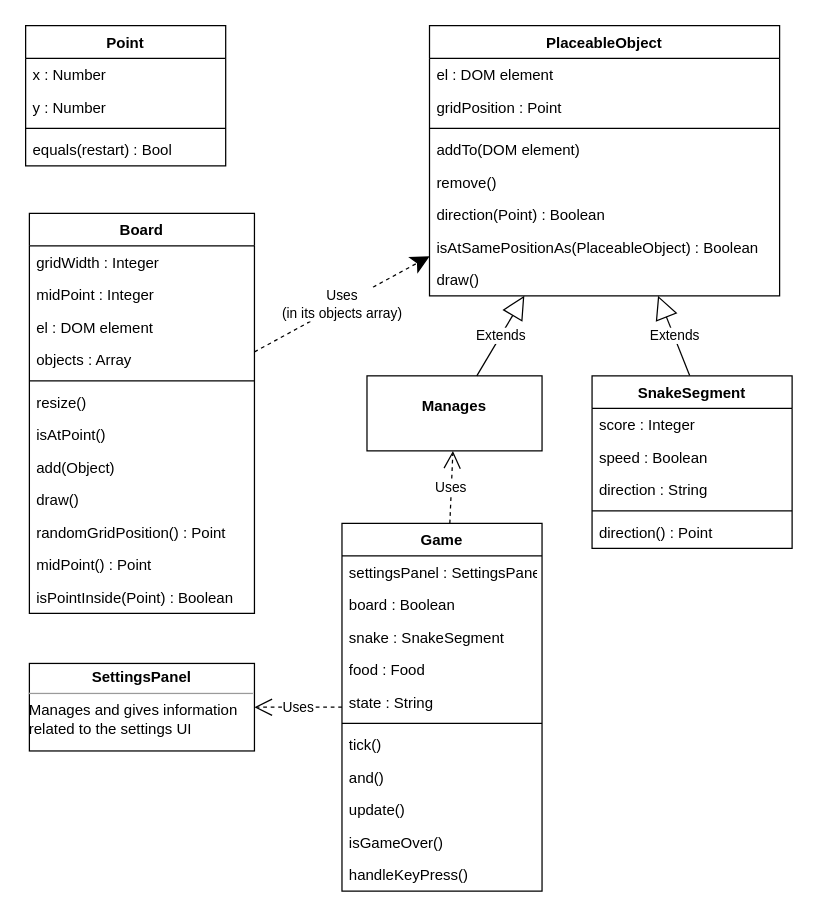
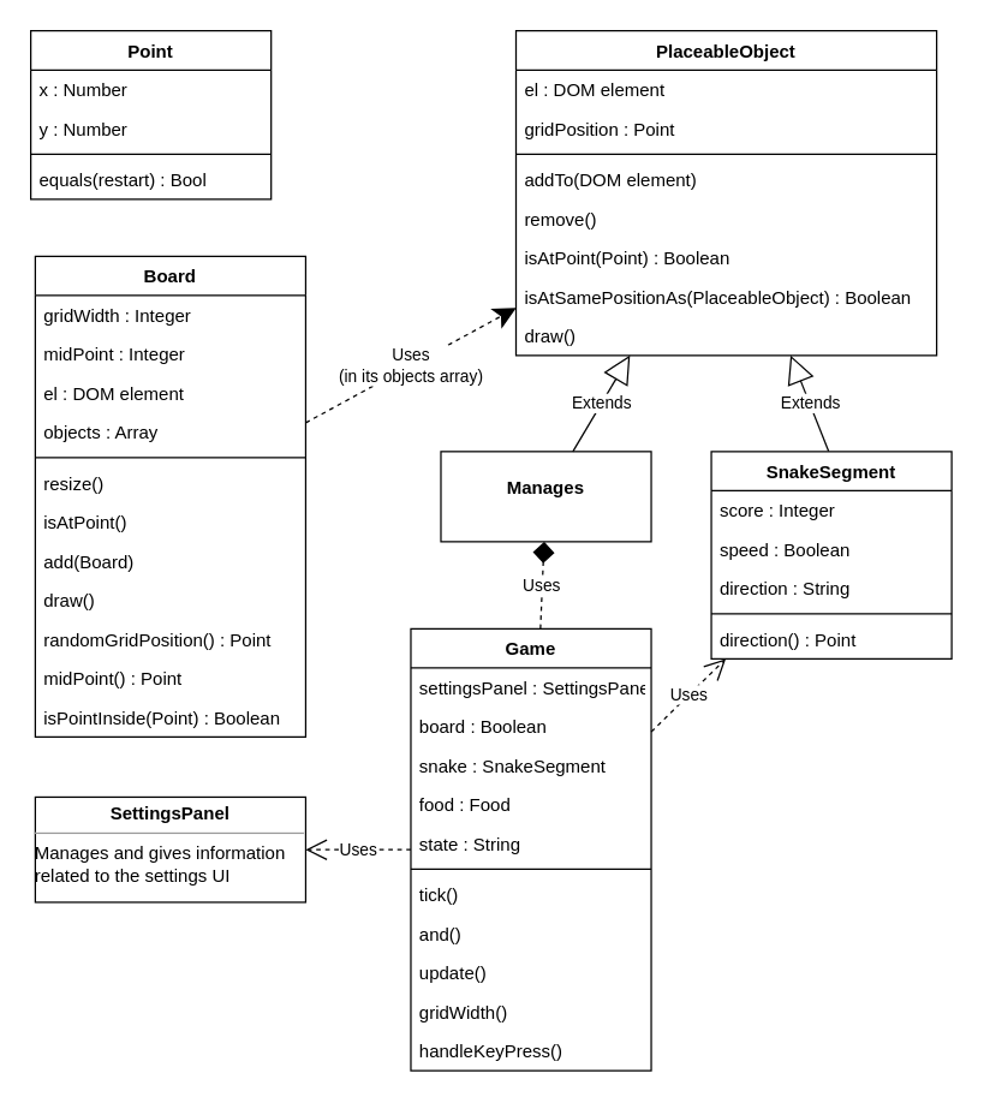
- <mxCell id="26" value="direction(Point) : Boolean" style="text;strokeColor=none;fillColor=none;align=left;verticalAlign=top;spacingLeft=4;spacingRight=4;overflow=hidden;rotatable=0;points=[[0,0.5],[1,0.5]];portConstraint=eastwest;" vertex="1" parent="20"><mxGeometry y="138" width="280" height="26" as="geometry" /></mxCell>
+ <mxCell id="26" value="isAtPoint(Point) : Boolean" style="text;strokeColor=none;fillColor=none;align=left;verticalAlign=top;spacingLeft=4;spacingRight=4;overflow=hidden;rotatable=0;points=[[0,0.5],[1,0.5]];portConstraint=eastwest;" vertex="1" parent="20"><mxGeometry y="138" width="280" height="26" as="geometry" /></mxCell>
- <mxCell id="52" value="Uses " style="endArrow=open;endSize=12;dashed=1;html=1;" edge="1" parent="1" source="40" target="30"><mxGeometry width="160" relative="1" as="geometry"><mxPoint x="253" y="456.435" as="sourcePoint" /><mxPoint x="393" y="380.002" as="targetPoint" /></mxGeometry></mxCell>
+ <mxCell id="52" value="Uses " style="endArrow=diamond;endSize=12;dashed=1;html=1;" edge="1" parent="1" source="40" target="30"><mxGeometry width="160" relative="1" as="geometry"><mxPoint x="253" y="456.435" as="sourcePoint" /><mxPoint x="393" y="380.002" as="targetPoint" /></mxGeometry></mxCell>
- <mxCell id="15" value="add(Object)" style="text;strokeColor=none;fillColor=none;align=left;verticalAlign=top;spacingLeft=4;spacingRight=4;overflow=hidden;rotatable=0;points=[[0,0.5],[1,0.5]];portConstraint=eastwest;" vertex="1" parent="7"><mxGeometry y="190" width="180" height="26" as="geometry" /></mxCell>
+ <mxCell id="15" value="add(Board)" style="text;strokeColor=none;fillColor=none;align=left;verticalAlign=top;spacingLeft=4;spacingRight=4;overflow=hidden;rotatable=0;points=[[0,0.5],[1,0.5]];portConstraint=eastwest;" vertex="1" parent="7"><mxGeometry y="190" width="180" height="26" as="geometry" /></mxCell>
+ <mxCell id="53" value="Uses " style="endArrow=open;endSize=12;dashed=1;html=1;" edge="1" parent="1" source="40" target="33"><mxGeometry width="160" relative="1" as="geometry"><mxPoint x="303" y="496.435" as="sourcePoint" /><mxPoint x="443" y="420.002" as="targetPoint" /></mxGeometry></mxCell>
- <mxCell id="50" value="isGameOver()" style="text;strokeColor=none;fillColor=none;align=left;verticalAlign=top;spacingLeft=4;spacingRight=4;overflow=hidden;rotatable=0;points=[[0,0.5],[1,0.5]];portConstraint=eastwest;" vertex="1" parent="40"><mxGeometry y="242" width="160" height="26" as="geometry" /></mxCell>
+ <mxCell id="50" value="gridWidth()" style="text;strokeColor=none;fillColor=none;align=left;verticalAlign=top;spacingLeft=4;spacingRight=4;overflow=hidden;rotatable=0;points=[[0,0.5],[1,0.5]];portConstraint=eastwest;" vertex="1" parent="40"><mxGeometry y="242" width="160" height="26" as="geometry" /></mxCell>
